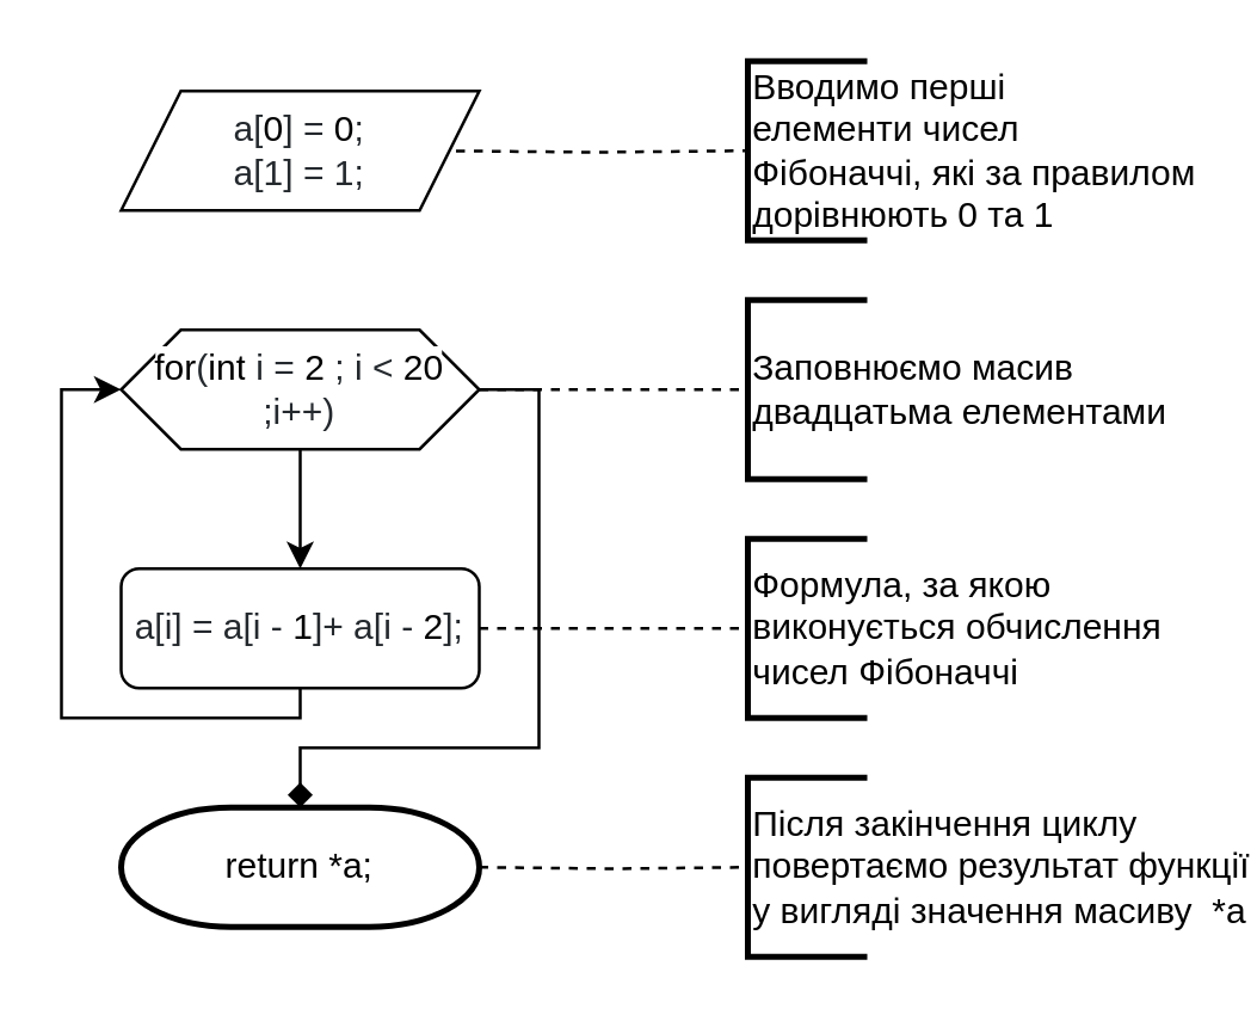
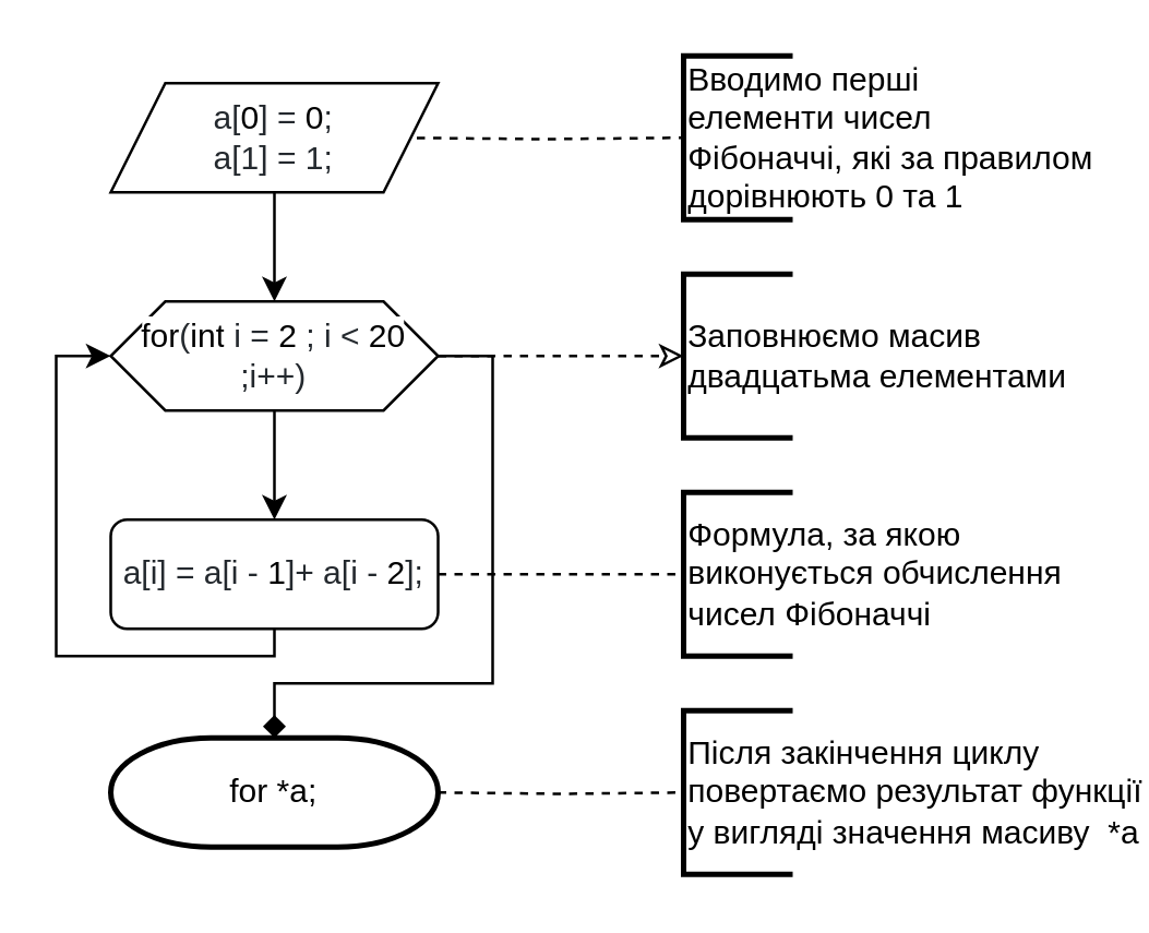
+ <mxCell id="2" style="edgeStyle=orthogonalEdgeStyle;rounded=0;orthogonalLoop=1;jettySize=auto;html=1;exitX=0.5;exitY=1;exitDx=0;exitDy=0;entryX=0.5;entryY=0;entryDx=0;entryDy=0;" parent="1" source="15" target="7" edge="1"><mxGeometry relative="1" as="geometry"><mxPoint x="100" y="70" as="sourcePoint" /></mxGeometry></mxCell>
- <mxCell id="6" style="edgeStyle=orthogonalEdgeStyle;rounded=0;orthogonalLoop=1;jettySize=auto;html=1;exitX=1;exitY=0.5;exitDx=0;exitDy=0;entryX=0;entryY=0.5;entryDx=0;entryDy=0;entryPerimeter=0;dashed=1;endArrow=none;endFill=0;" parent="1" source="7" target="13" edge="1"><mxGeometry relative="1" as="geometry" /></mxCell>
+ <mxCell id="6" style="edgeStyle=orthogonalEdgeStyle;rounded=0;orthogonalLoop=1;jettySize=auto;html=1;exitX=1;exitY=0.5;exitDx=0;exitDy=0;entryX=0;entryY=0.5;entryDx=0;entryDy=0;entryPerimeter=0;dashed=1;endArrow=classic;endFill=0;" parent="1" source="7" target="13" edge="1"><mxGeometry relative="1" as="geometry" /></mxCell>
- <mxCell id="11" value="&lt;font style=&quot;vertical-align: inherit&quot;&gt;&lt;font style=&quot;vertical-align: inherit&quot;&gt;return *a;&lt;/font&gt;&lt;/font&gt;" style="strokeWidth=2;html=1;shape=mxgraph.flowchart.terminator;whiteSpace=wrap;" parent="1" vertex="1"><mxGeometry x="40" y="270" width="120" height="40" as="geometry" /></mxCell>
+ <mxCell id="11" value="&lt;font style=&quot;vertical-align: inherit&quot;&gt;&lt;font style=&quot;vertical-align: inherit&quot;&gt;for *a;&lt;/font&gt;&lt;/font&gt;" style="strokeWidth=2;html=1;shape=mxgraph.flowchart.terminator;whiteSpace=wrap;" parent="1" vertex="1"><mxGeometry x="40" y="270" width="120" height="40" as="geometry" /></mxCell>
